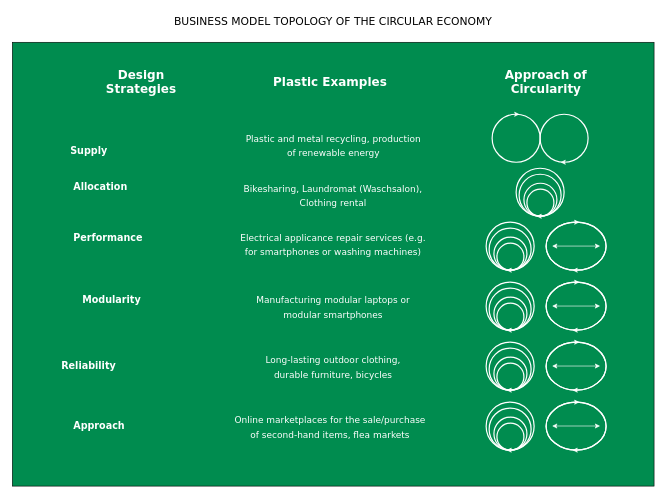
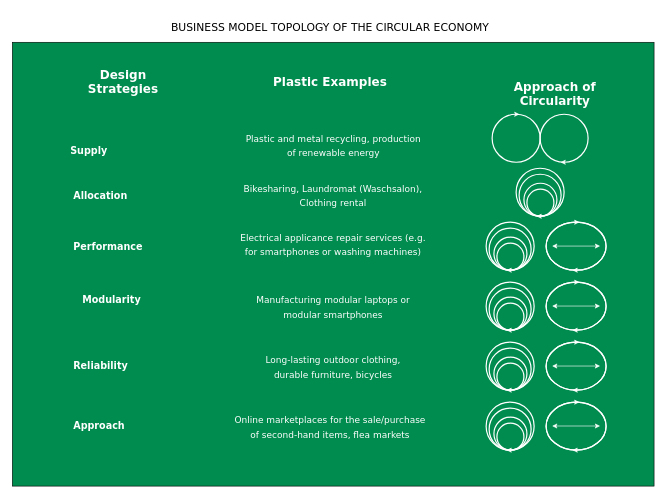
- <mxCell id="84" value="BUSINESS MODEL TOPOLOGY OF THE CIRCULAR ECONOMY" style="text;html=1;strokeColor=none;fillColor=none;align=center;verticalAlign=middle;whiteSpace=wrap;rounded=0;fontFamily=Dejavu Sans;fontSize=18;fontColor=#000000;" parent="1" vertex="1"><mxGeometry x="20" y="20" width="1070" height="30" as="geometry" /></mxCell>
+ <mxCell id="84" value="BUSINESS MODEL TOPOLOGY OF THE CIRCULAR ECONOMY" style="text;html=1;strokeColor=none;fillColor=none;align=center;verticalAlign=middle;whiteSpace=wrap;rounded=0;fontFamily=Dejavu Sans;fontSize=18;fontColor=#000000;" parent="1" vertex="1"><mxGeometry x="15" y="30" width="1070" height="30" as="geometry" /></mxCell>
- <mxCell id="3" value="Design Strategies" style="text;html=1;strokeColor=none;fillColor=none;align=center;verticalAlign=middle;whiteSpace=wrap;rounded=0;fontFamily=Dejavu Sans;fontSize=20;fontStyle=1;fontColor=#FFFFFF;" parent="1" vertex="1"><mxGeometry x="150" y="120" width="170" height="30" as="geometry" /></mxCell>
+ <mxCell id="3" value="Design Strategies" style="text;html=1;strokeColor=none;fillColor=none;align=center;verticalAlign=middle;whiteSpace=wrap;rounded=0;fontFamily=Dejavu Sans;fontSize=20;fontStyle=1;fontColor=#FFFFFF;" parent="1" vertex="1"><mxGeometry x="120" y="120" width="170" height="30" as="geometry" /></mxCell>
- <mxCell id="5" value="Approach of Circularity" style="text;html=1;strokeColor=none;fillColor=none;align=center;verticalAlign=middle;whiteSpace=wrap;rounded=0;fontFamily=Dejavu Sans;fontSize=20;fontStyle=1;fontColor=#FFFFFF;" parent="1" vertex="1"><mxGeometry x="800" y="120" width="220" height="30" as="geometry" /></mxCell>
+ <mxCell id="5" value="Approach of Circularity" style="text;html=1;strokeColor=none;fillColor=none;align=center;verticalAlign=middle;whiteSpace=wrap;rounded=0;fontFamily=Dejavu Sans;fontSize=20;fontStyle=1;fontColor=#FFFFFF;" parent="1" vertex="1"><mxGeometry x="815" y="140" width="220" height="30" as="geometry" /></mxCell>
- <mxCell id="7" value="Allocation" style="text;html=1;strokeColor=none;fillColor=none;align=left;verticalAlign=middle;whiteSpace=wrap;rounded=0;fontFamily=Dejavu Sans;fontSize=16;fontStyle=1;fontColor=#FFFFFF;" parent="1" vertex="1"><mxGeometry x="120" y="295" width="170" height="30" as="geometry" /></mxCell>
+ <mxCell id="7" value="Allocation" style="text;html=1;strokeColor=none;fillColor=none;align=left;verticalAlign=middle;whiteSpace=wrap;rounded=0;fontFamily=Dejavu Sans;fontSize=16;fontStyle=1;fontColor=#FFFFFF;" parent="1" vertex="1"><mxGeometry x="120" y="310" width="170" height="30" as="geometry" /></mxCell>
- <mxCell id="8" value="Performance" style="text;html=1;strokeColor=none;fillColor=none;align=left;verticalAlign=middle;whiteSpace=wrap;rounded=0;fontFamily=Dejavu Sans;fontSize=16;fontStyle=1;fontColor=#FFFFFF;" parent="1" vertex="1"><mxGeometry x="120" y="380" width="250" height="30" as="geometry" /></mxCell>
+ <mxCell id="8" value="Performance" style="text;html=1;strokeColor=none;fillColor=none;align=left;verticalAlign=middle;whiteSpace=wrap;rounded=0;fontFamily=Dejavu Sans;fontSize=16;fontStyle=1;fontColor=#FFFFFF;" parent="1" vertex="1"><mxGeometry x="120" y="395" width="250" height="30" as="geometry" /></mxCell>
- <mxCell id="10" value="Reliability" style="text;html=1;strokeColor=none;fillColor=none;align=left;verticalAlign=middle;whiteSpace=wrap;rounded=0;fontFamily=Dejavu Sans;fontSize=16;fontStyle=1;fontColor=#FFFFFF;" parent="1" vertex="1"><mxGeometry x="100" y="595" width="250" height="30" as="geometry" /></mxCell>
+ <mxCell id="10" value="Reliability" style="text;html=1;strokeColor=none;fillColor=none;align=left;verticalAlign=middle;whiteSpace=wrap;rounded=0;fontFamily=Dejavu Sans;fontSize=16;fontStyle=1;fontColor=#FFFFFF;" parent="1" vertex="1"><mxGeometry x="120" y="595" width="250" height="30" as="geometry" /></mxCell>
